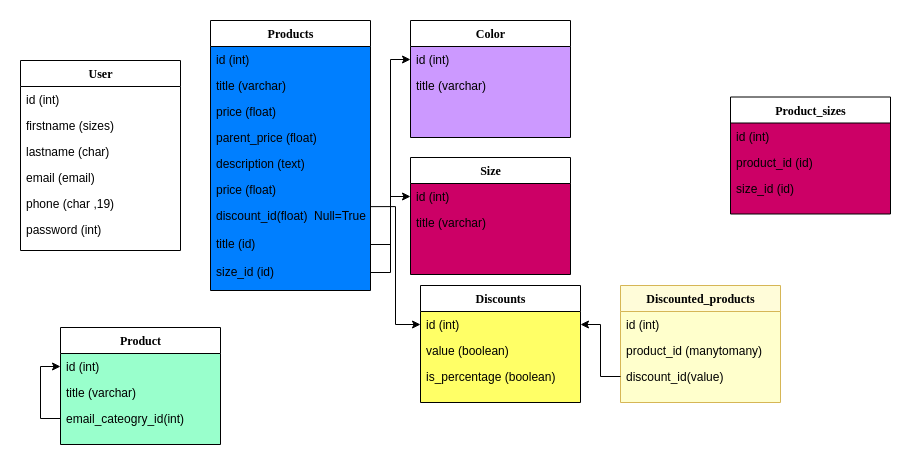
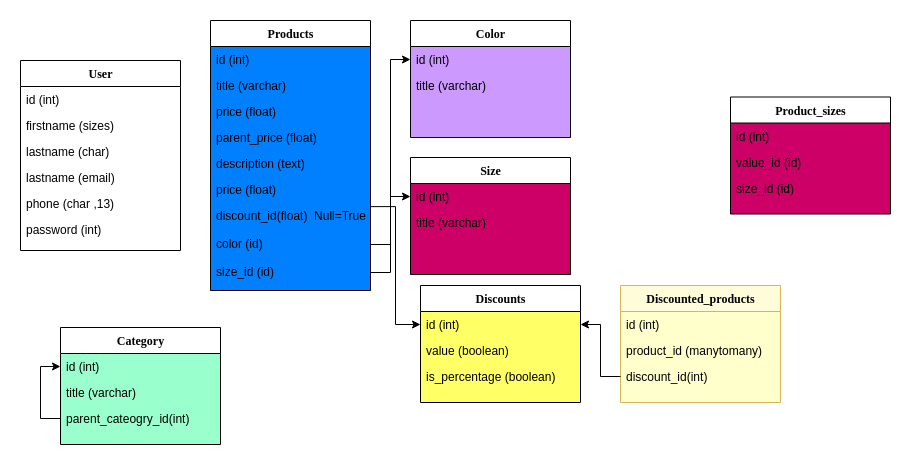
- <mxCell id="44" value="product_id (id)" style="text;html=1;strokeColor=none;fillColor=none;align=left;verticalAlign=top;spacingLeft=4;spacingRight=4;whiteSpace=wrap;overflow=hidden;rotatable=0;points=[[0,0.5],[1,0.5]];portConstraint=eastwest;" vertex="1" parent="42"><mxGeometry y="52" width="160" height="26" as="geometry" /></mxCell>
+ <mxCell id="44" value="value_id (id)" style="text;html=1;strokeColor=none;fillColor=none;align=left;verticalAlign=top;spacingLeft=4;spacingRight=4;whiteSpace=wrap;overflow=hidden;rotatable=0;points=[[0,0.5],[1,0.5]];portConstraint=eastwest;" vertex="1" parent="42"><mxGeometry y="52" width="160" height="26" as="geometry" /></mxCell>
- <mxCell id="6" value="email (email)" style="text;html=1;strokeColor=none;fillColor=none;align=left;verticalAlign=top;spacingLeft=4;spacingRight=4;whiteSpace=wrap;overflow=hidden;rotatable=0;points=[[0,0.5],[1,0.5]];portConstraint=eastwest;" parent="2" vertex="1"><mxGeometry y="104" width="160" height="26" as="geometry" /></mxCell>
+ <mxCell id="6" value="lastname (email)" style="text;html=1;strokeColor=none;fillColor=none;align=left;verticalAlign=top;spacingLeft=4;spacingRight=4;whiteSpace=wrap;overflow=hidden;rotatable=0;points=[[0,0.5],[1,0.5]];portConstraint=eastwest;" parent="2" vertex="1"><mxGeometry y="104" width="160" height="26" as="geometry" /></mxCell>
- <mxCell id="7" value="phone (char ,19)" style="text;html=1;strokeColor=none;fillColor=none;align=left;verticalAlign=top;spacingLeft=4;spacingRight=4;whiteSpace=wrap;overflow=hidden;rotatable=0;points=[[0,0.5],[1,0.5]];portConstraint=eastwest;" parent="2" vertex="1"><mxGeometry y="130" width="160" height="26" as="geometry" /></mxCell>
+ <mxCell id="7" value="phone (char ,13)" style="text;html=1;strokeColor=none;fillColor=none;align=left;verticalAlign=top;spacingLeft=4;spacingRight=4;whiteSpace=wrap;overflow=hidden;rotatable=0;points=[[0,0.5],[1,0.5]];portConstraint=eastwest;" parent="2" vertex="1"><mxGeometry y="130" width="160" height="26" as="geometry" /></mxCell>
- <mxCell id="28" value="title (id)&amp;nbsp;" style="text;html=1;strokeColor=none;fillColor=none;align=left;verticalAlign=top;spacingLeft=4;spacingRight=4;whiteSpace=wrap;overflow=hidden;rotatable=0;points=[[0,0.5],[1,0.5]];portConstraint=eastwest;" vertex="1" parent="20"><mxGeometry y="210" width="160" height="28" as="geometry" /></mxCell>
+ <mxCell id="28" value="color (id)&amp;nbsp;" style="text;html=1;strokeColor=none;fillColor=none;align=left;verticalAlign=top;spacingLeft=4;spacingRight=4;whiteSpace=wrap;overflow=hidden;rotatable=0;points=[[0,0.5],[1,0.5]];portConstraint=eastwest;" vertex="1" parent="20"><mxGeometry y="210" width="160" height="28" as="geometry" /></mxCell>
- <mxCell id="9" value="Product" style="swimlane;html=1;fontStyle=1;align=center;verticalAlign=top;childLayout=stackLayout;horizontal=1;startSize=26;horizontalStack=0;resizeParent=1;resizeLast=0;collapsible=1;marginBottom=0;swimlaneFillColor=#99FFCC;rounded=0;shadow=0;comic=0;labelBackgroundColor=none;strokeWidth=1;fillColor=none;fontFamily=Verdana;fontSize=12;" parent="1" vertex="1"><mxGeometry x="60" y="327" width="160" height="117" as="geometry" /></mxCell>
+ <mxCell id="9" value="Category" style="swimlane;html=1;fontStyle=1;align=center;verticalAlign=top;childLayout=stackLayout;horizontal=1;startSize=26;horizontalStack=0;resizeParent=1;resizeLast=0;collapsible=1;marginBottom=0;swimlaneFillColor=#99FFCC;rounded=0;shadow=0;comic=0;labelBackgroundColor=none;strokeWidth=1;fillColor=none;fontFamily=Verdana;fontSize=12;" parent="1" vertex="1"><mxGeometry x="60" y="327" width="160" height="117" as="geometry" /></mxCell>
- <mxCell id="37" value="discount_id(value)" style="text;html=1;strokeColor=none;fillColor=none;align=left;verticalAlign=top;spacingLeft=4;spacingRight=4;whiteSpace=wrap;overflow=hidden;rotatable=0;points=[[0,0.5],[1,0.5]];portConstraint=eastwest;" vertex="1" parent="34"><mxGeometry y="78" width="160" height="26" as="geometry" /></mxCell>
+ <mxCell id="37" value="discount_id(int)" style="text;html=1;strokeColor=none;fillColor=none;align=left;verticalAlign=top;spacingLeft=4;spacingRight=4;whiteSpace=wrap;overflow=hidden;rotatable=0;points=[[0,0.5],[1,0.5]];portConstraint=eastwest;" vertex="1" parent="34"><mxGeometry y="78" width="160" height="26" as="geometry" /></mxCell>
- <mxCell id="13" value="email_cateogry_id(int)" style="text;html=1;strokeColor=none;fillColor=none;align=left;verticalAlign=top;spacingLeft=4;spacingRight=4;whiteSpace=wrap;overflow=hidden;rotatable=0;points=[[0,0.5],[1,0.5]];portConstraint=eastwest;" parent="9" vertex="1"><mxGeometry y="78" width="160" height="26" as="geometry" /></mxCell>
+ <mxCell id="13" value="parent_cateogry_id(int)" style="text;html=1;strokeColor=none;fillColor=none;align=left;verticalAlign=top;spacingLeft=4;spacingRight=4;whiteSpace=wrap;overflow=hidden;rotatable=0;points=[[0,0.5],[1,0.5]];portConstraint=eastwest;" parent="9" vertex="1"><mxGeometry y="78" width="160" height="26" as="geometry" /></mxCell>
